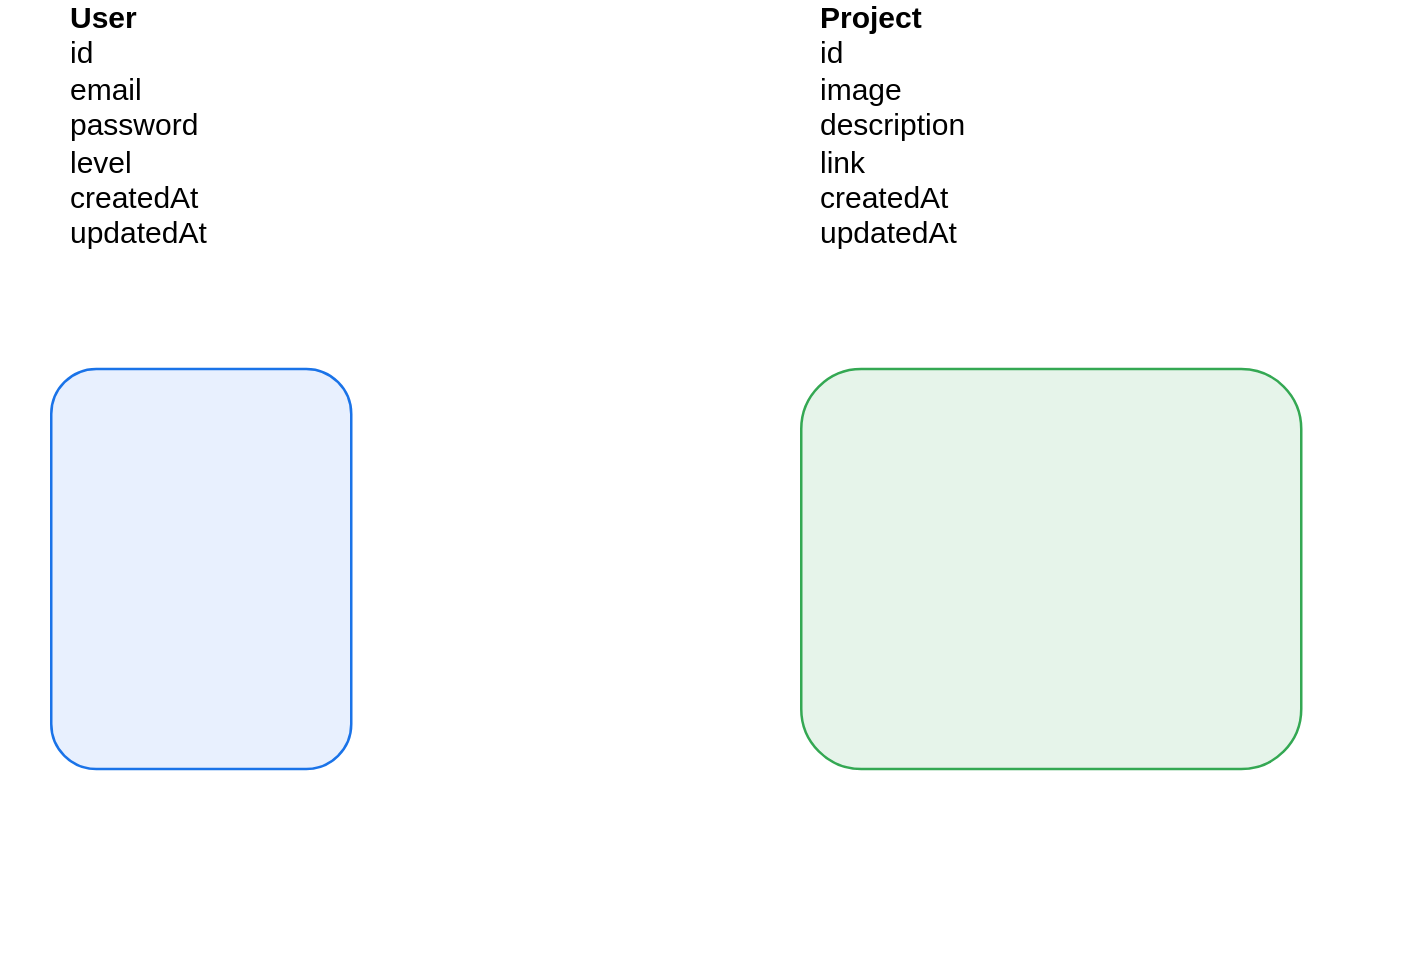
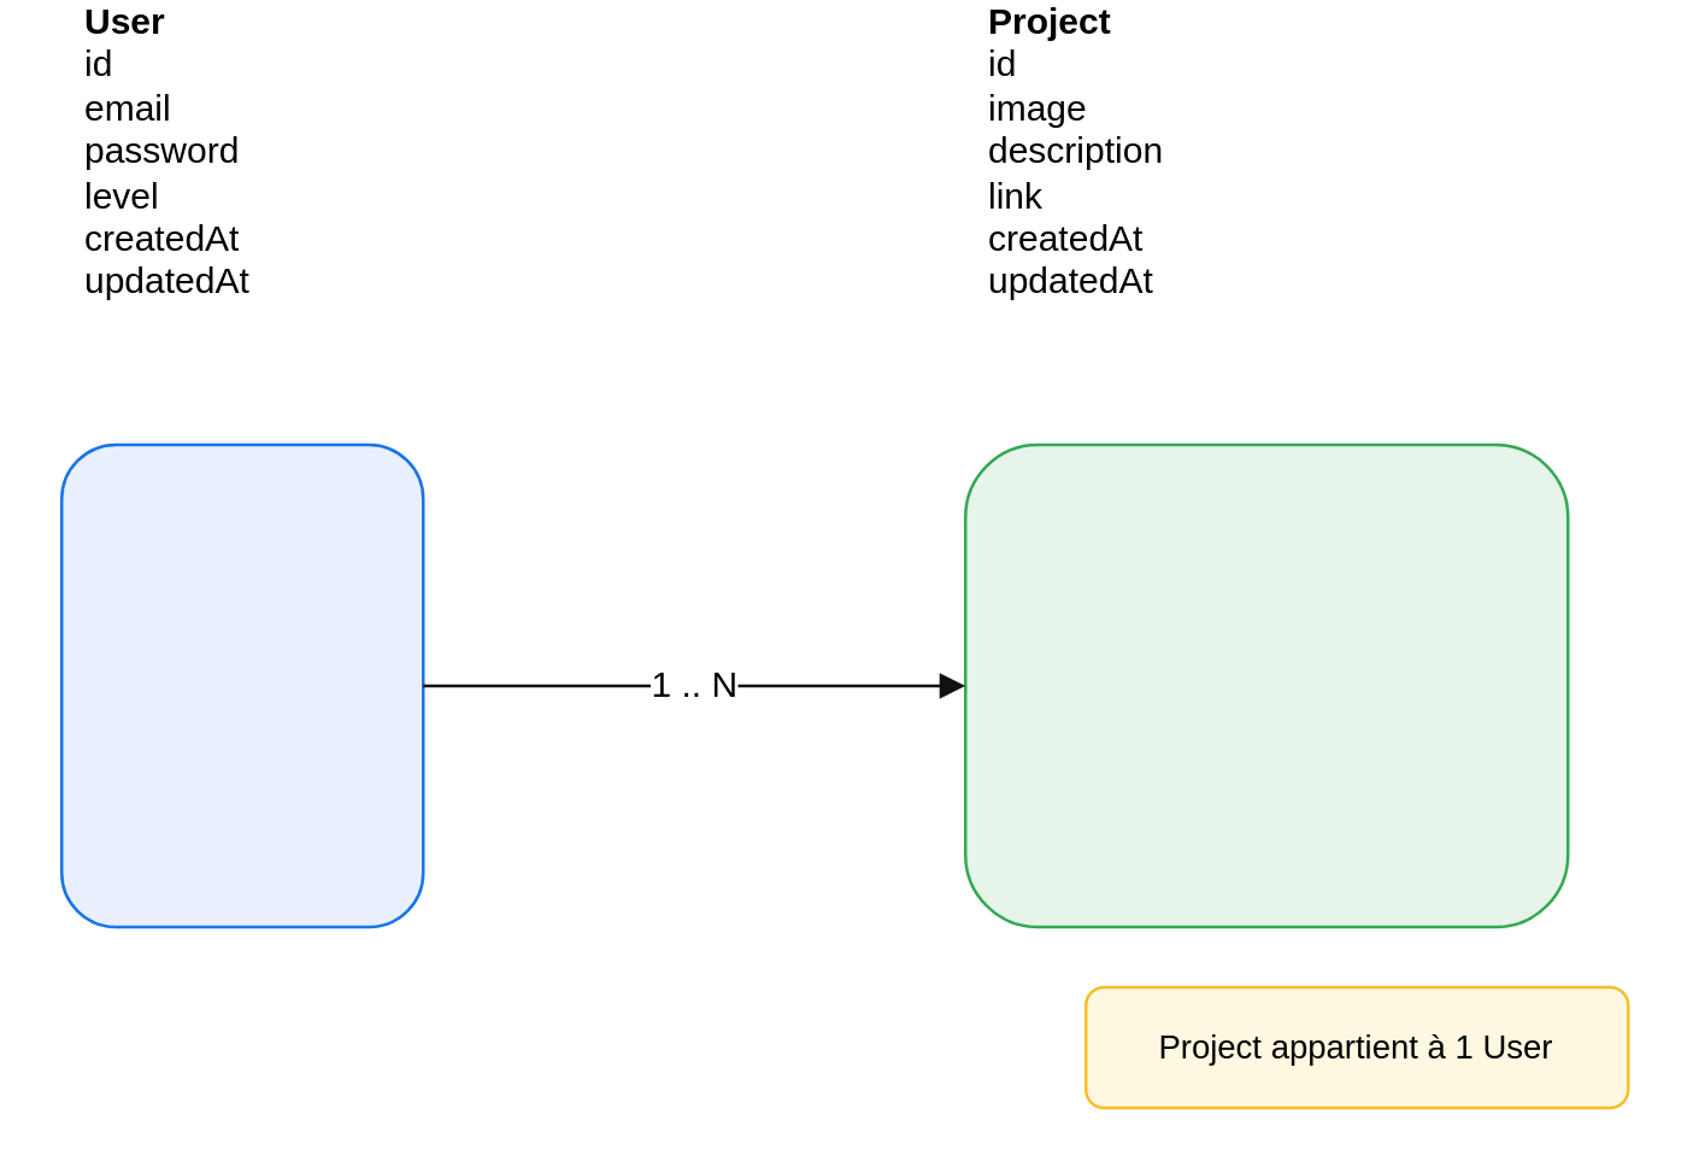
+ <mxCell id="4" value="1 .. N" style="endArrow=block;endFill=1;html=1;strokeColor=#111111;labelBackgroundColor=#ffffff;fontSize=12;" edge="1" parent="1" source="2" target="3"><mxGeometry relative="1" as="geometry"><mxPoint x="-120" y="-100" as="targetPoint" /></mxGeometry></mxCell>
+ <mxCell id="5" value="Project appartient à 1 User" style="whiteSpace=wrap;html=1;fillColor=#fff8e1;strokeColor=#f6bf26;rounded=1;spacing=6;fontSize=11;" vertex="1" parent="1"><mxGeometry x="360" y="200" width="180" height="40" as="geometry" /></mxCell>
